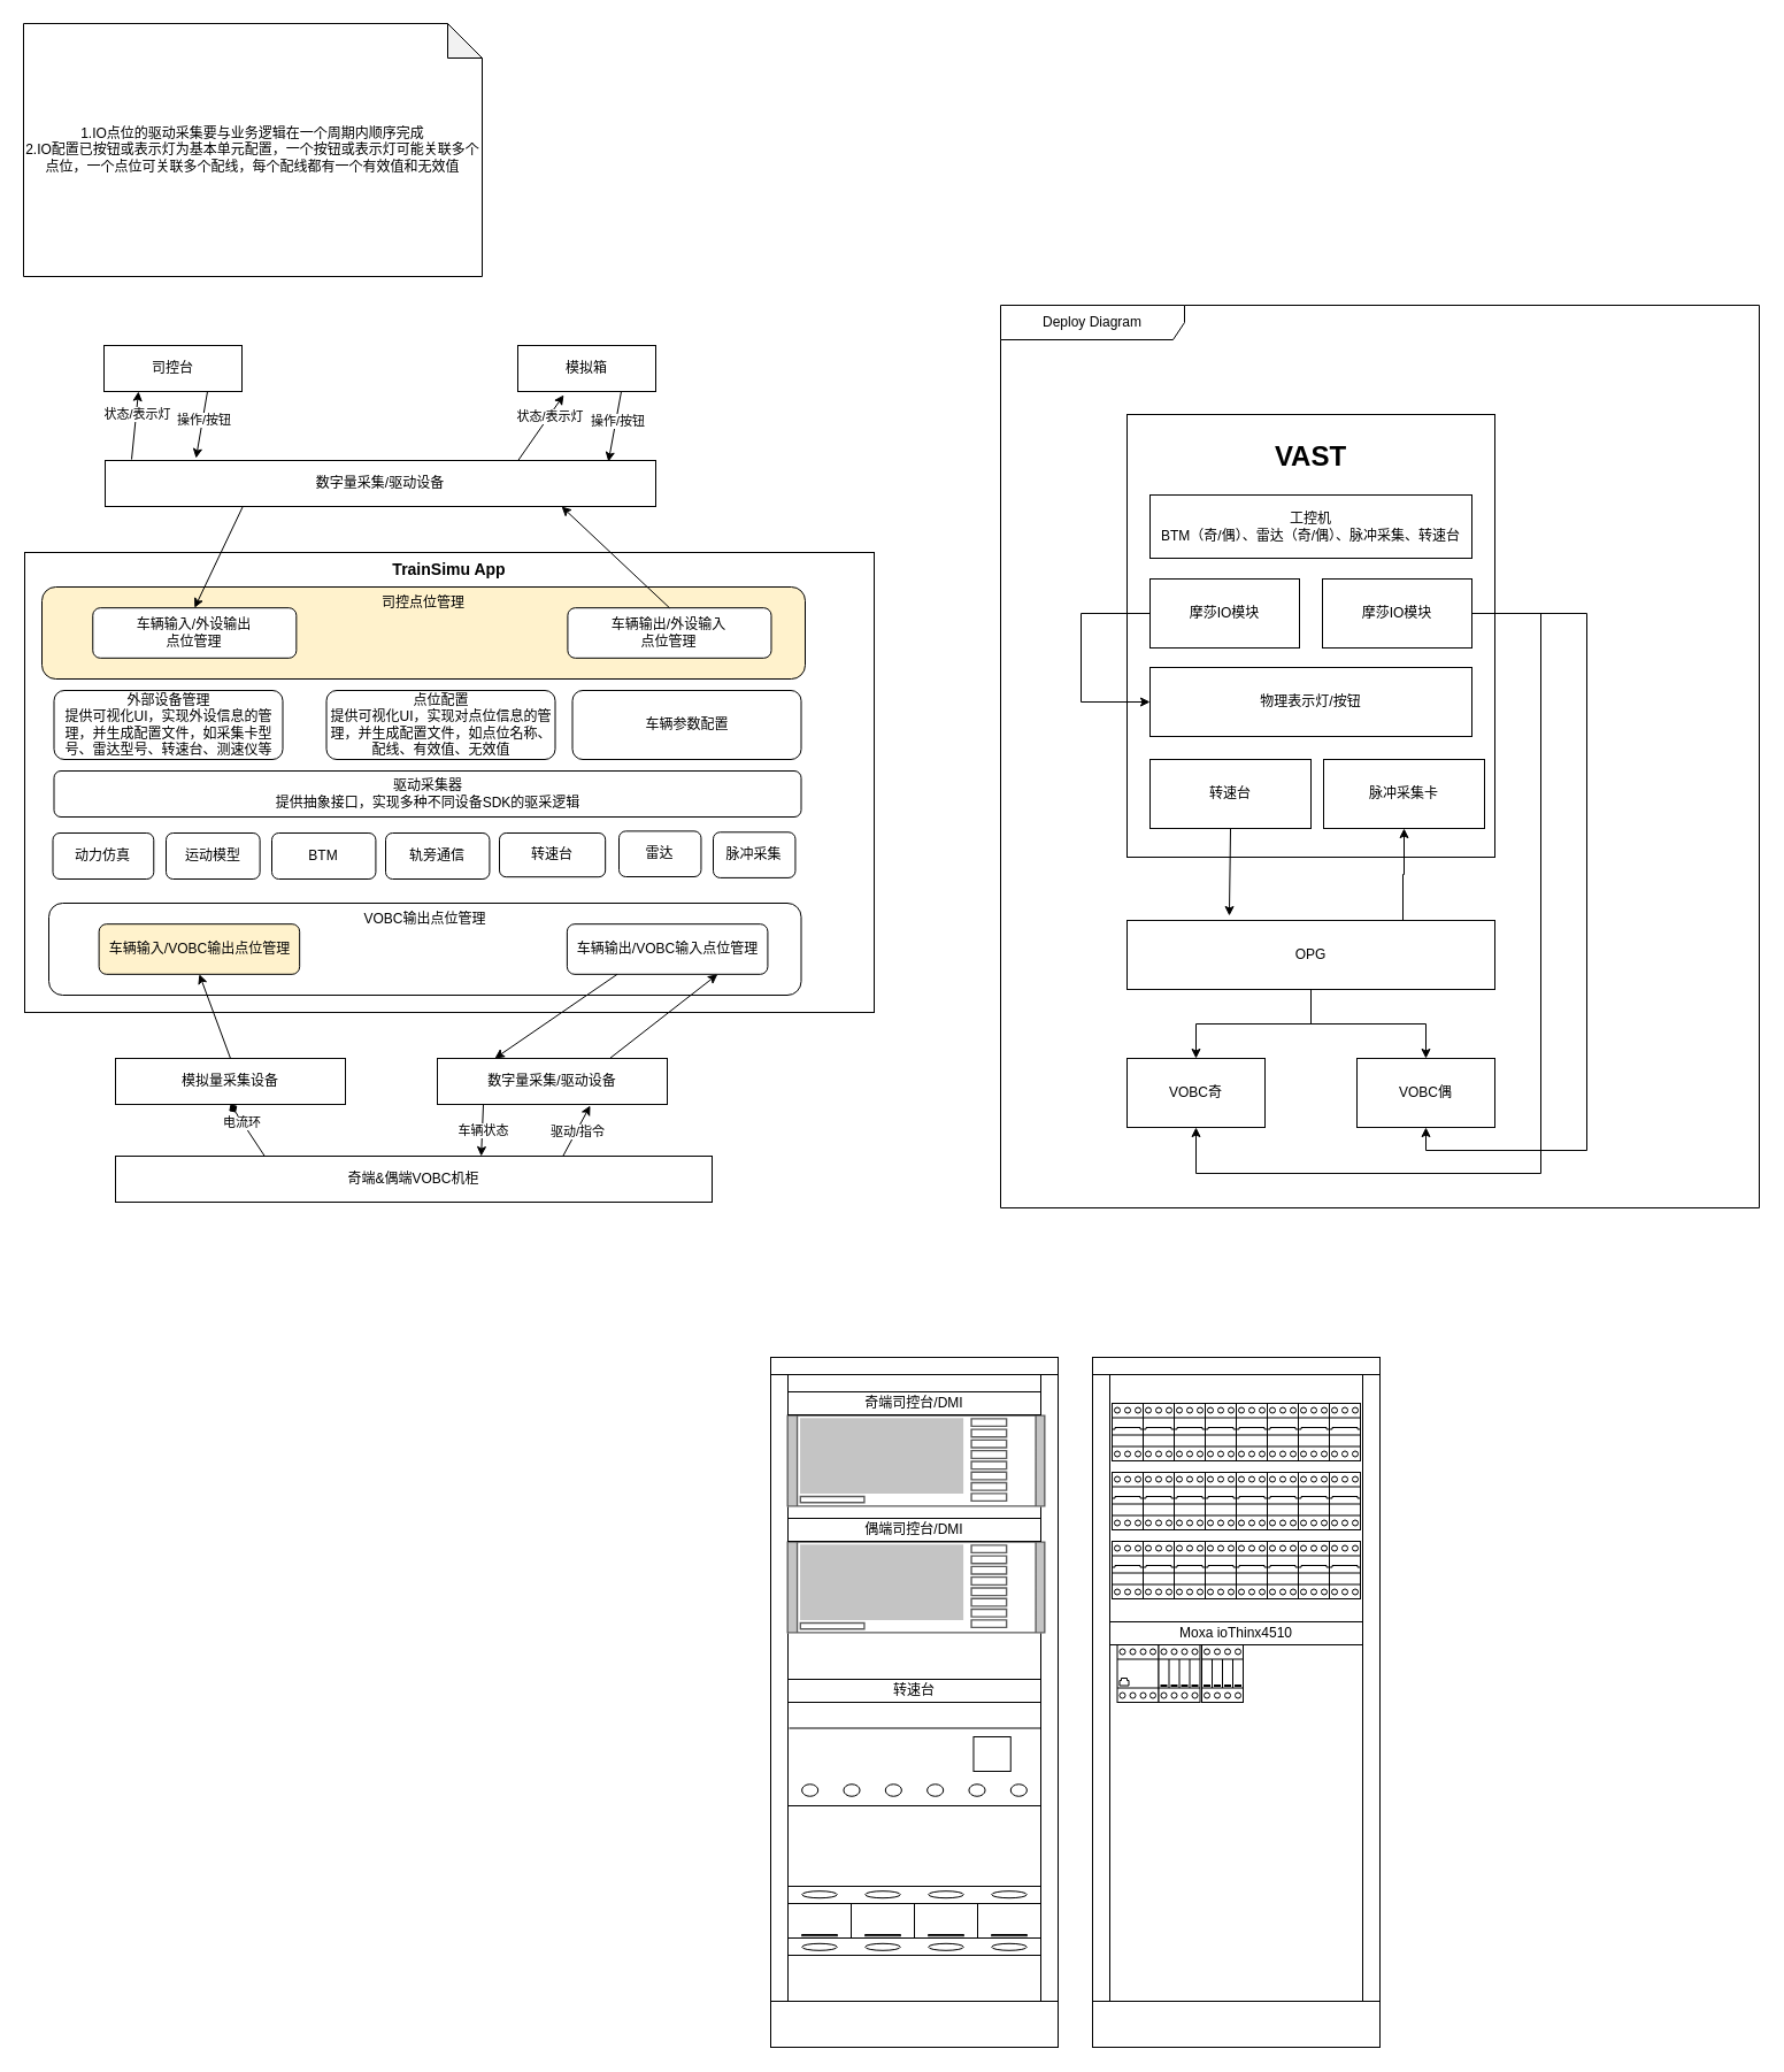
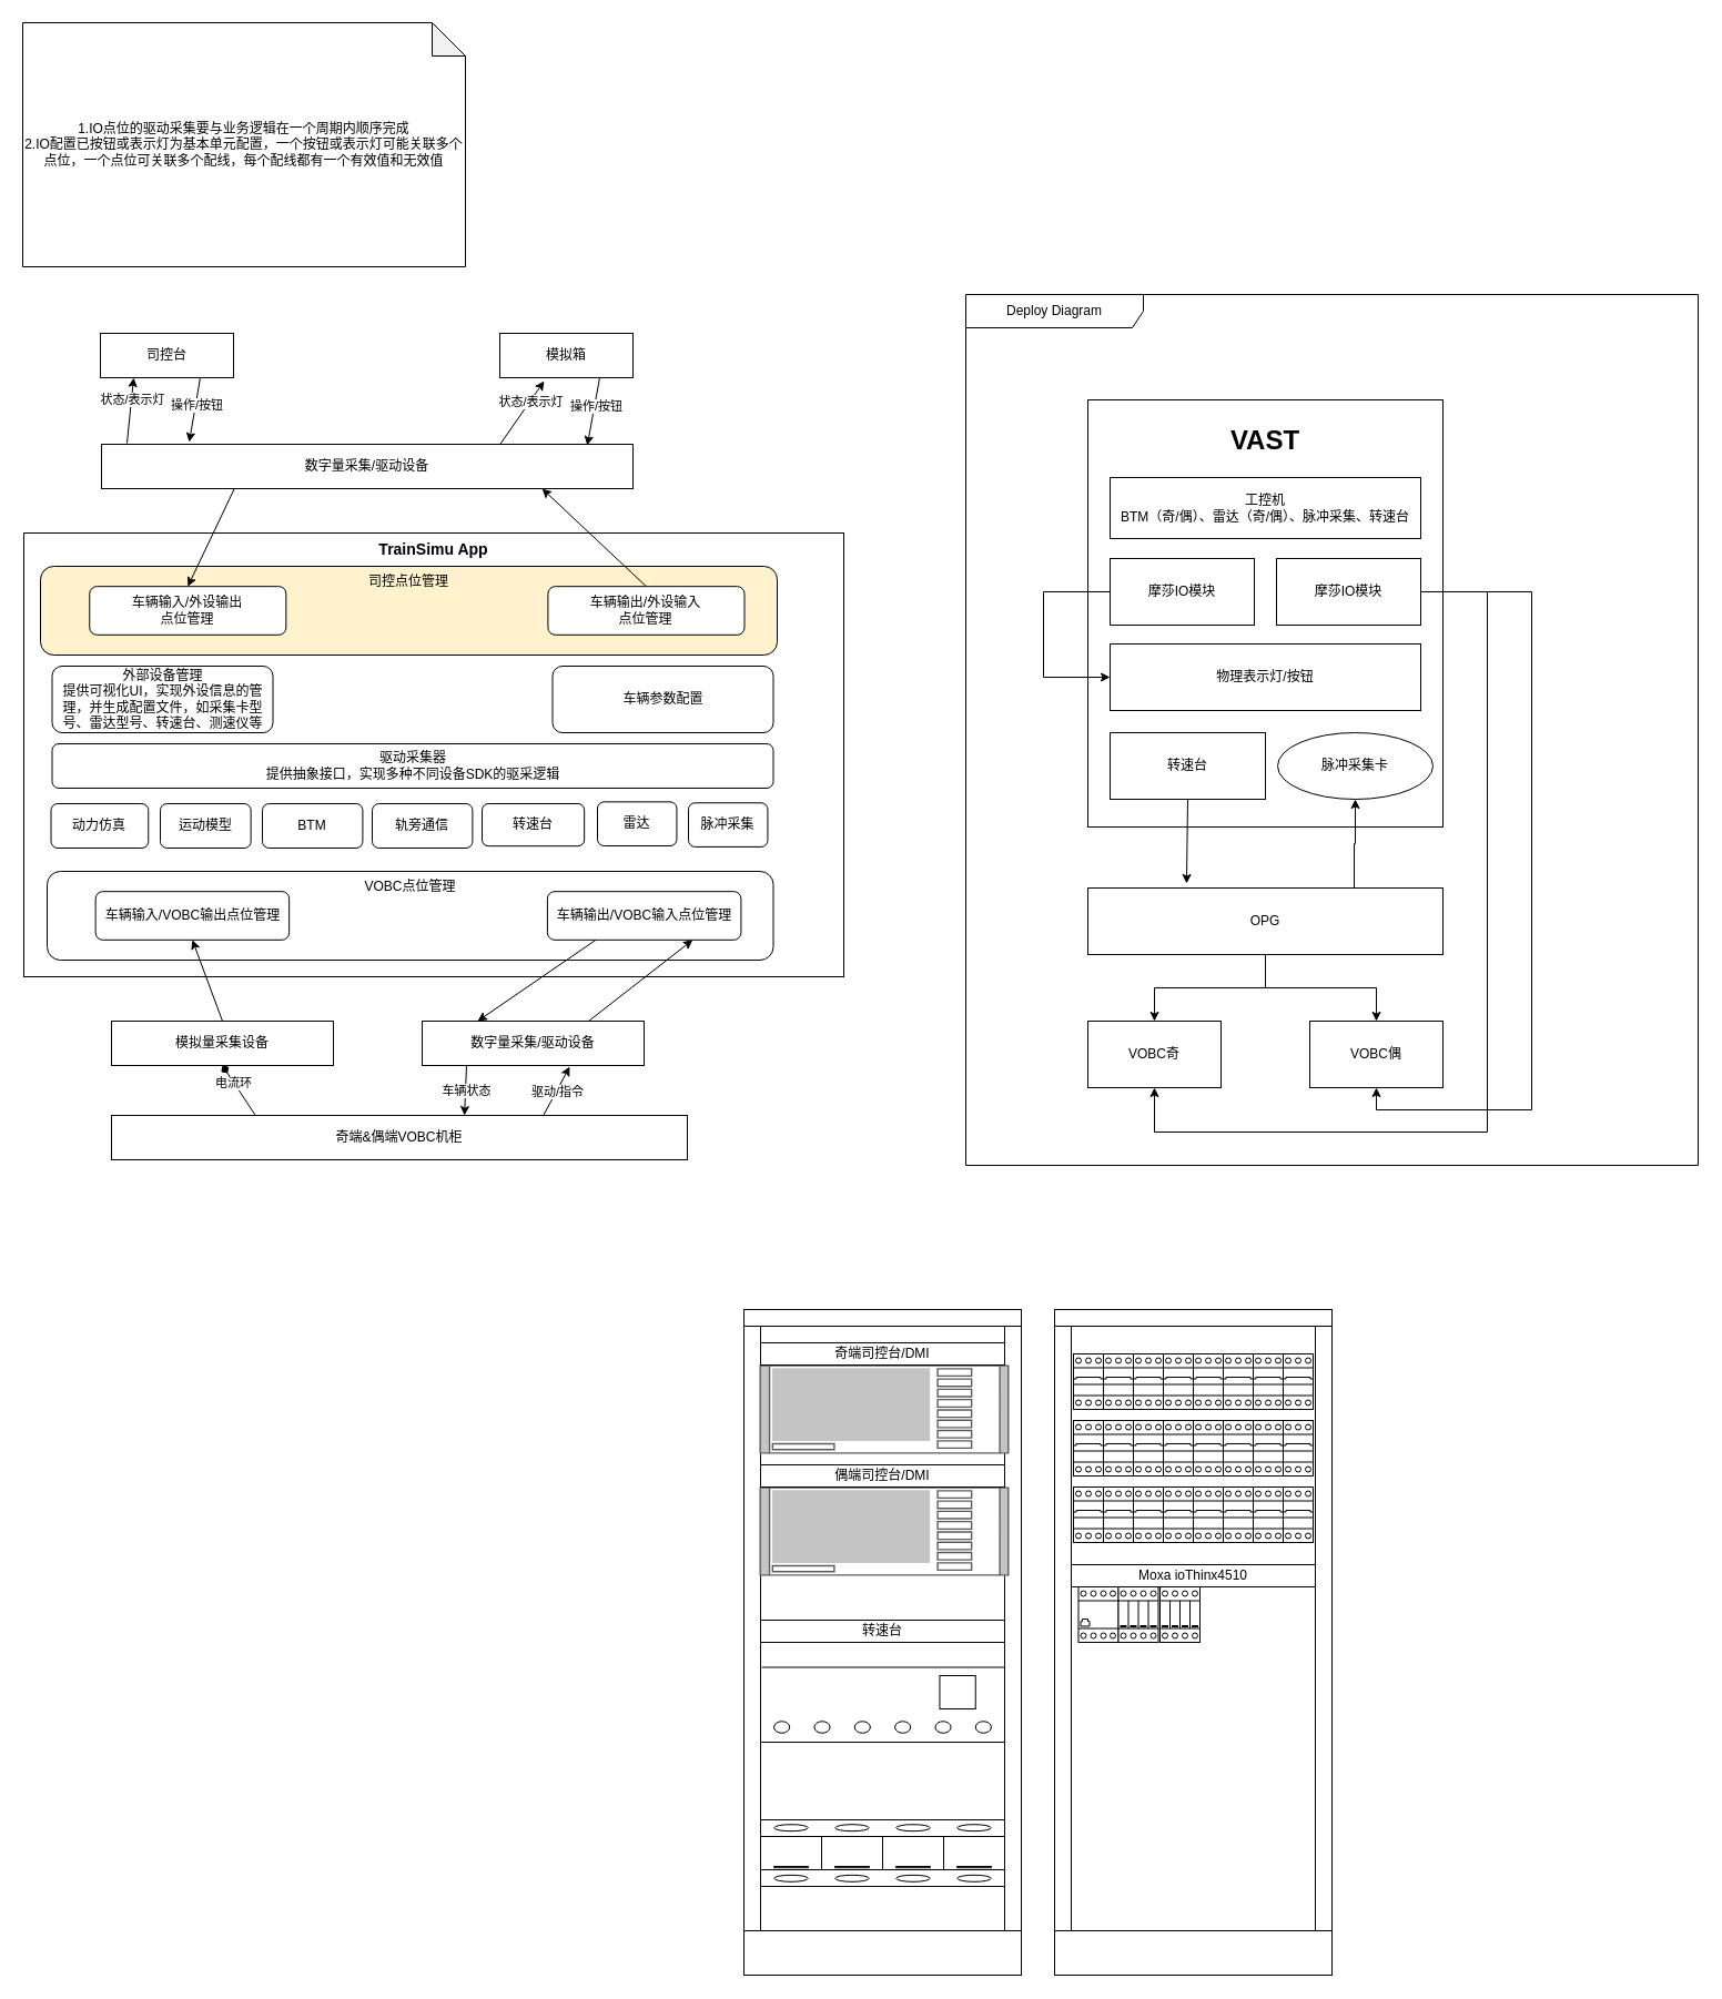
- <mxCell id="17" value="点位配置&lt;div&gt;提供可视化UI，实现对点位信息的管理，并生成配置文件，如点位名称、配线、有效值、无效值&lt;/div&gt;" style="rounded=1;whiteSpace=wrap;html=1;" parent="1" vertex="1"><mxGeometry x="283.5" y="600" width="199" height="60" as="geometry" /></mxCell>
- <mxCell id="61" value="脉冲采集卡" style="rounded=0;whiteSpace=wrap;html=1;" parent="48" vertex="1"><mxGeometry x="281" y="395" width="140" height="60" as="geometry" /></mxCell>
+ <mxCell id="61" value="脉冲采集卡" style="ellipse;whiteSpace=wrap;html=1;" parent="48" vertex="1"><mxGeometry x="281" y="395" width="140" height="60" as="geometry" /></mxCell>
- <mxCell id="7" value="VOBC输出点位管理" style="rounded=1;whiteSpace=wrap;html=1;verticalAlign=top;" parent="6" vertex="1"><mxGeometry width="654.5" height="80" as="geometry" /></mxCell>
+ <mxCell id="7" value="VOBC点位管理" style="rounded=1;whiteSpace=wrap;html=1;verticalAlign=top;" parent="6" vertex="1"><mxGeometry width="654.5" height="80" as="geometry" /></mxCell>
- <mxCell id="8" value="车辆输入/VOBC输出点位管理" style="rounded=1;whiteSpace=wrap;html=1;fillColor=#fff2cc;" parent="6" vertex="1"><mxGeometry x="43.633" y="18.182" width="174.533" height="43.636" as="geometry" /></mxCell>
+ <mxCell id="8" value="车辆输入/VOBC输出点位管理" style="rounded=1;whiteSpace=wrap;html=1;" parent="6" vertex="1"><mxGeometry x="43.633" y="18.182" width="174.533" height="43.636" as="geometry" /></mxCell>
